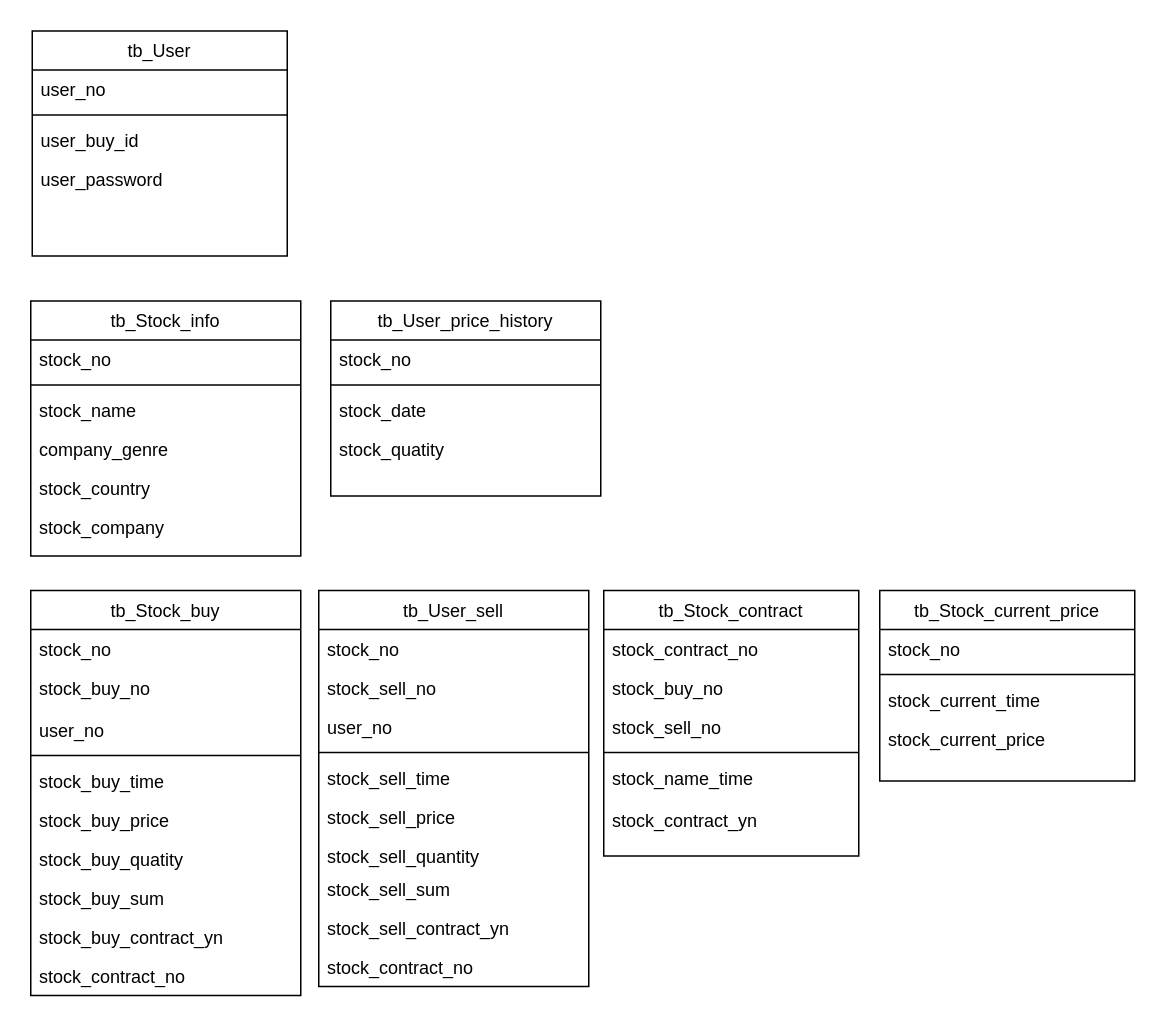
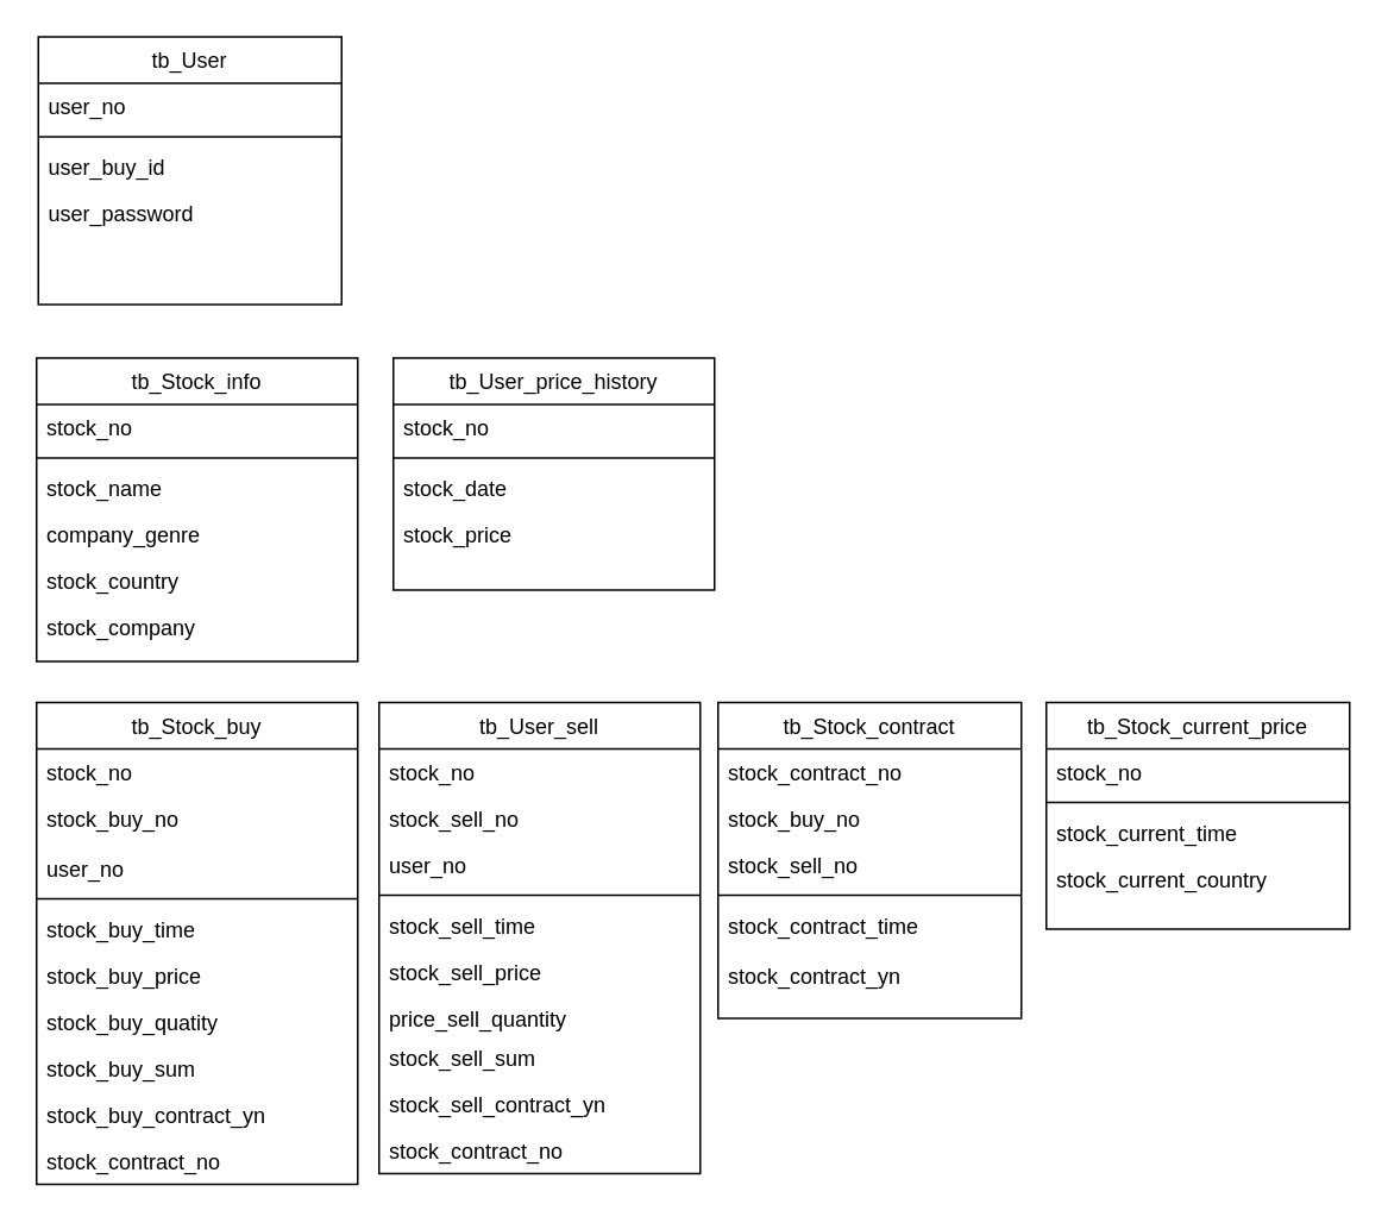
- <mxCell id="11" value="stock_quatity" style="text;align=left;verticalAlign=top;spacingLeft=4;spacingRight=4;overflow=hidden;rotatable=0;points=[[0,0.5],[1,0.5]];portConstraint=eastwest;" vertex="1" parent="7"><mxGeometry y="86" width="180" height="26" as="geometry" /></mxCell>
+ <mxCell id="11" value="stock_price" style="text;align=left;verticalAlign=top;spacingLeft=4;spacingRight=4;overflow=hidden;rotatable=0;points=[[0,0.5],[1,0.5]];portConstraint=eastwest;" vertex="1" parent="7"><mxGeometry y="86" width="180" height="26" as="geometry" /></mxCell>
- <mxCell id="45" value="stock_current_price" style="text;align=left;verticalAlign=top;spacingLeft=4;spacingRight=4;overflow=hidden;rotatable=0;points=[[0,0.5],[1,0.5]];portConstraint=eastwest;" vertex="1" parent="41"><mxGeometry y="86" width="170" height="26" as="geometry" /></mxCell>
+ <mxCell id="45" value="stock_current_country" style="text;align=left;verticalAlign=top;spacingLeft=4;spacingRight=4;overflow=hidden;rotatable=0;points=[[0,0.5],[1,0.5]];portConstraint=eastwest;" vertex="1" parent="41"><mxGeometry y="86" width="170" height="26" as="geometry" /></mxCell>
- <mxCell id="51" value="stock_name_time&#10;" style="text;align=left;verticalAlign=top;spacingLeft=4;spacingRight=4;overflow=hidden;rotatable=0;points=[[0,0.5],[1,0.5]];portConstraint=eastwest;" vertex="1" parent="46"><mxGeometry y="112" width="170" height="28" as="geometry" /></mxCell>
+ <mxCell id="51" value="stock_contract_time&#10;" style="text;align=left;verticalAlign=top;spacingLeft=4;spacingRight=4;overflow=hidden;rotatable=0;points=[[0,0.5],[1,0.5]];portConstraint=eastwest;" vertex="1" parent="46"><mxGeometry y="112" width="170" height="28" as="geometry" /></mxCell>
- <mxCell id="37" value="stock_sell_quantity" style="text;align=left;verticalAlign=top;spacingLeft=4;spacingRight=4;overflow=hidden;rotatable=0;points=[[0,0.5],[1,0.5]];portConstraint=eastwest;" vertex="1" parent="30"><mxGeometry y="164" width="180" height="22" as="geometry" /></mxCell>
+ <mxCell id="37" value="price_sell_quantity" style="text;align=left;verticalAlign=top;spacingLeft=4;spacingRight=4;overflow=hidden;rotatable=0;points=[[0,0.5],[1,0.5]];portConstraint=eastwest;" vertex="1" parent="30"><mxGeometry y="164" width="180" height="22" as="geometry" /></mxCell>
